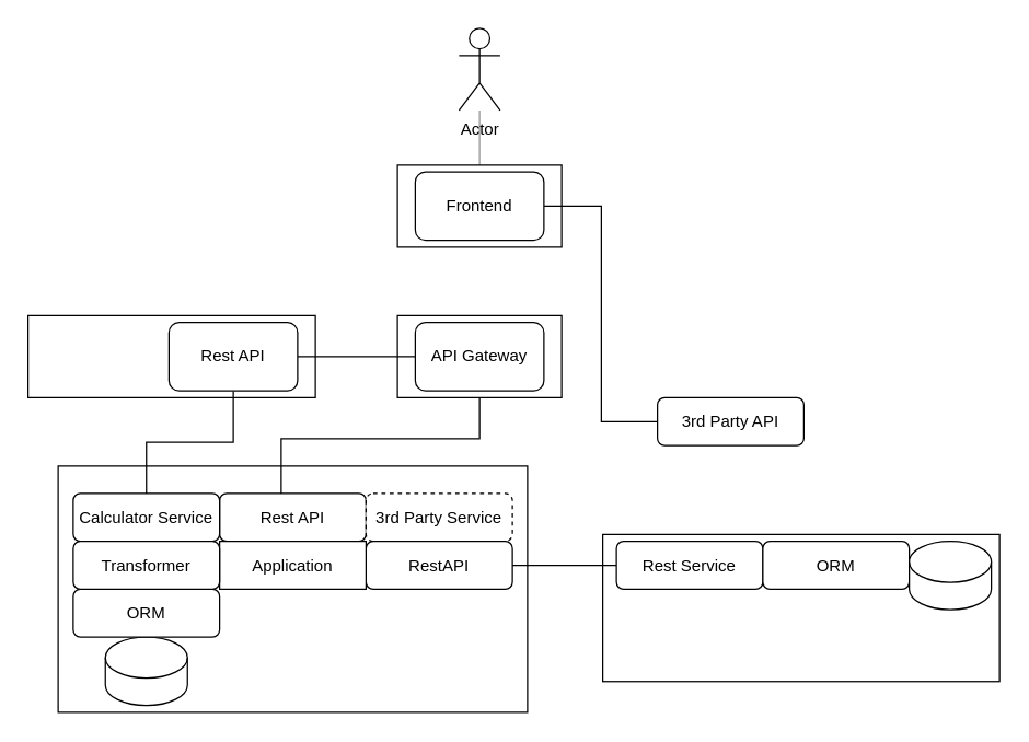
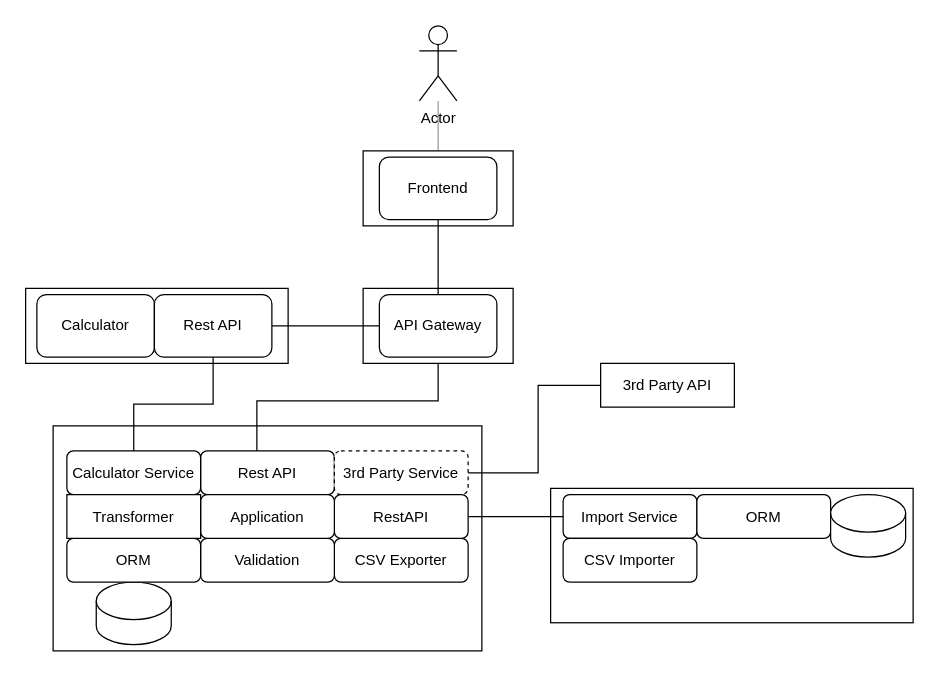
- <mxCell id="27" value="" style="edgeStyle=elbowEdgeStyle;rounded=0;orthogonalLoop=1;jettySize=auto;html=1;endArrow=none;endFill=0;" edge="1" parent="1" source="5" target="19"><mxGeometry relative="1" as="geometry" /></mxCell>
+ <mxCell id="27" value="" style="edgeStyle=elbowEdgeStyle;rounded=0;orthogonalLoop=1;jettySize=auto;html=1;endArrow=none;endFill=0;" edge="1" parent="1" source="5" target="7"><mxGeometry relative="1" as="geometry" /></mxCell>
+ <mxCell id="9" value="Calculator" style="rounded=1;whiteSpace=wrap;html=1;" vertex="1" parent="1"><mxGeometry x="29" y="235" width="94" height="50" as="geometry" /></mxCell>
- <mxCell id="19" value="3rd Party API" style="rounded=1;whiteSpace=wrap;html=1;" vertex="1" parent="1"><mxGeometry x="480" y="290" width="107" height="35" as="geometry" /></mxCell>
+ <mxCell id="19" value="3rd Party API" style="whiteSpace=wrap;html=1;rounded=0;" vertex="1" parent="1"><mxGeometry x="480" y="290" width="107" height="35" as="geometry" /></mxCell>
+ <mxCell id="18" value="" style="edgeStyle=elbowEdgeStyle;endArrow=none;html=1;rounded=0;endFill=0;exitX=1;exitY=0.5;exitDx=0;exitDy=0;entryX=0;entryY=0.5;entryDx=0;entryDy=0;" edge="1" parent="1" source="17" target="19"><mxGeometry width="50" height="50" relative="1" as="geometry"><mxPoint x="360" y="380" as="sourcePoint" /><mxPoint x="460" y="350" as="targetPoint" /><Array as="points"><mxPoint x="430" y="340" /></Array></mxGeometry></mxCell>
- <mxCell id="26" value="Transformer" style="rounded=1;whiteSpace=wrap;html=1;" vertex="1" parent="1"><mxGeometry x="53" y="395" width="107" height="35" as="geometry" /></mxCell>
+ <mxCell id="26" value="Transformer" style="whiteSpace=wrap;html=1;rounded=0;" vertex="1" parent="1"><mxGeometry x="53" y="395" width="107" height="35" as="geometry" /></mxCell>
- <mxCell id="25" value="Application" style="whiteSpace=wrap;html=1;rounded=0;" vertex="1" parent="1"><mxGeometry x="160" y="395" width="107" height="35" as="geometry" /></mxCell>
+ <mxCell id="25" value="Application" style="rounded=1;whiteSpace=wrap;html=1;" vertex="1" parent="1"><mxGeometry x="160" y="395" width="107" height="35" as="geometry" /></mxCell>
- <mxCell id="30" value="Rest Service" style="rounded=1;whiteSpace=wrap;html=1;" vertex="1" parent="1"><mxGeometry x="450" y="395" width="107" height="35" as="geometry" /></mxCell>
+ <mxCell id="30" value="Import Service" style="rounded=1;whiteSpace=wrap;html=1;" vertex="1" parent="1"><mxGeometry x="450" y="395" width="107" height="35" as="geometry" /></mxCell>
+ <mxCell id="22" value="Validation" style="rounded=1;whiteSpace=wrap;html=1;" vertex="1" parent="1"><mxGeometry x="160" y="430" width="107" height="35" as="geometry" /></mxCell>
+ <mxCell id="20" value="CSV Exporter" style="rounded=1;whiteSpace=wrap;html=1;" vertex="1" parent="1"><mxGeometry x="267" y="430" width="107" height="35" as="geometry" /></mxCell>
+ <mxCell id="32" value="CSV Importer" style="rounded=1;whiteSpace=wrap;html=1;" vertex="1" parent="1"><mxGeometry x="450" y="430" width="107" height="35" as="geometry" /></mxCell>
